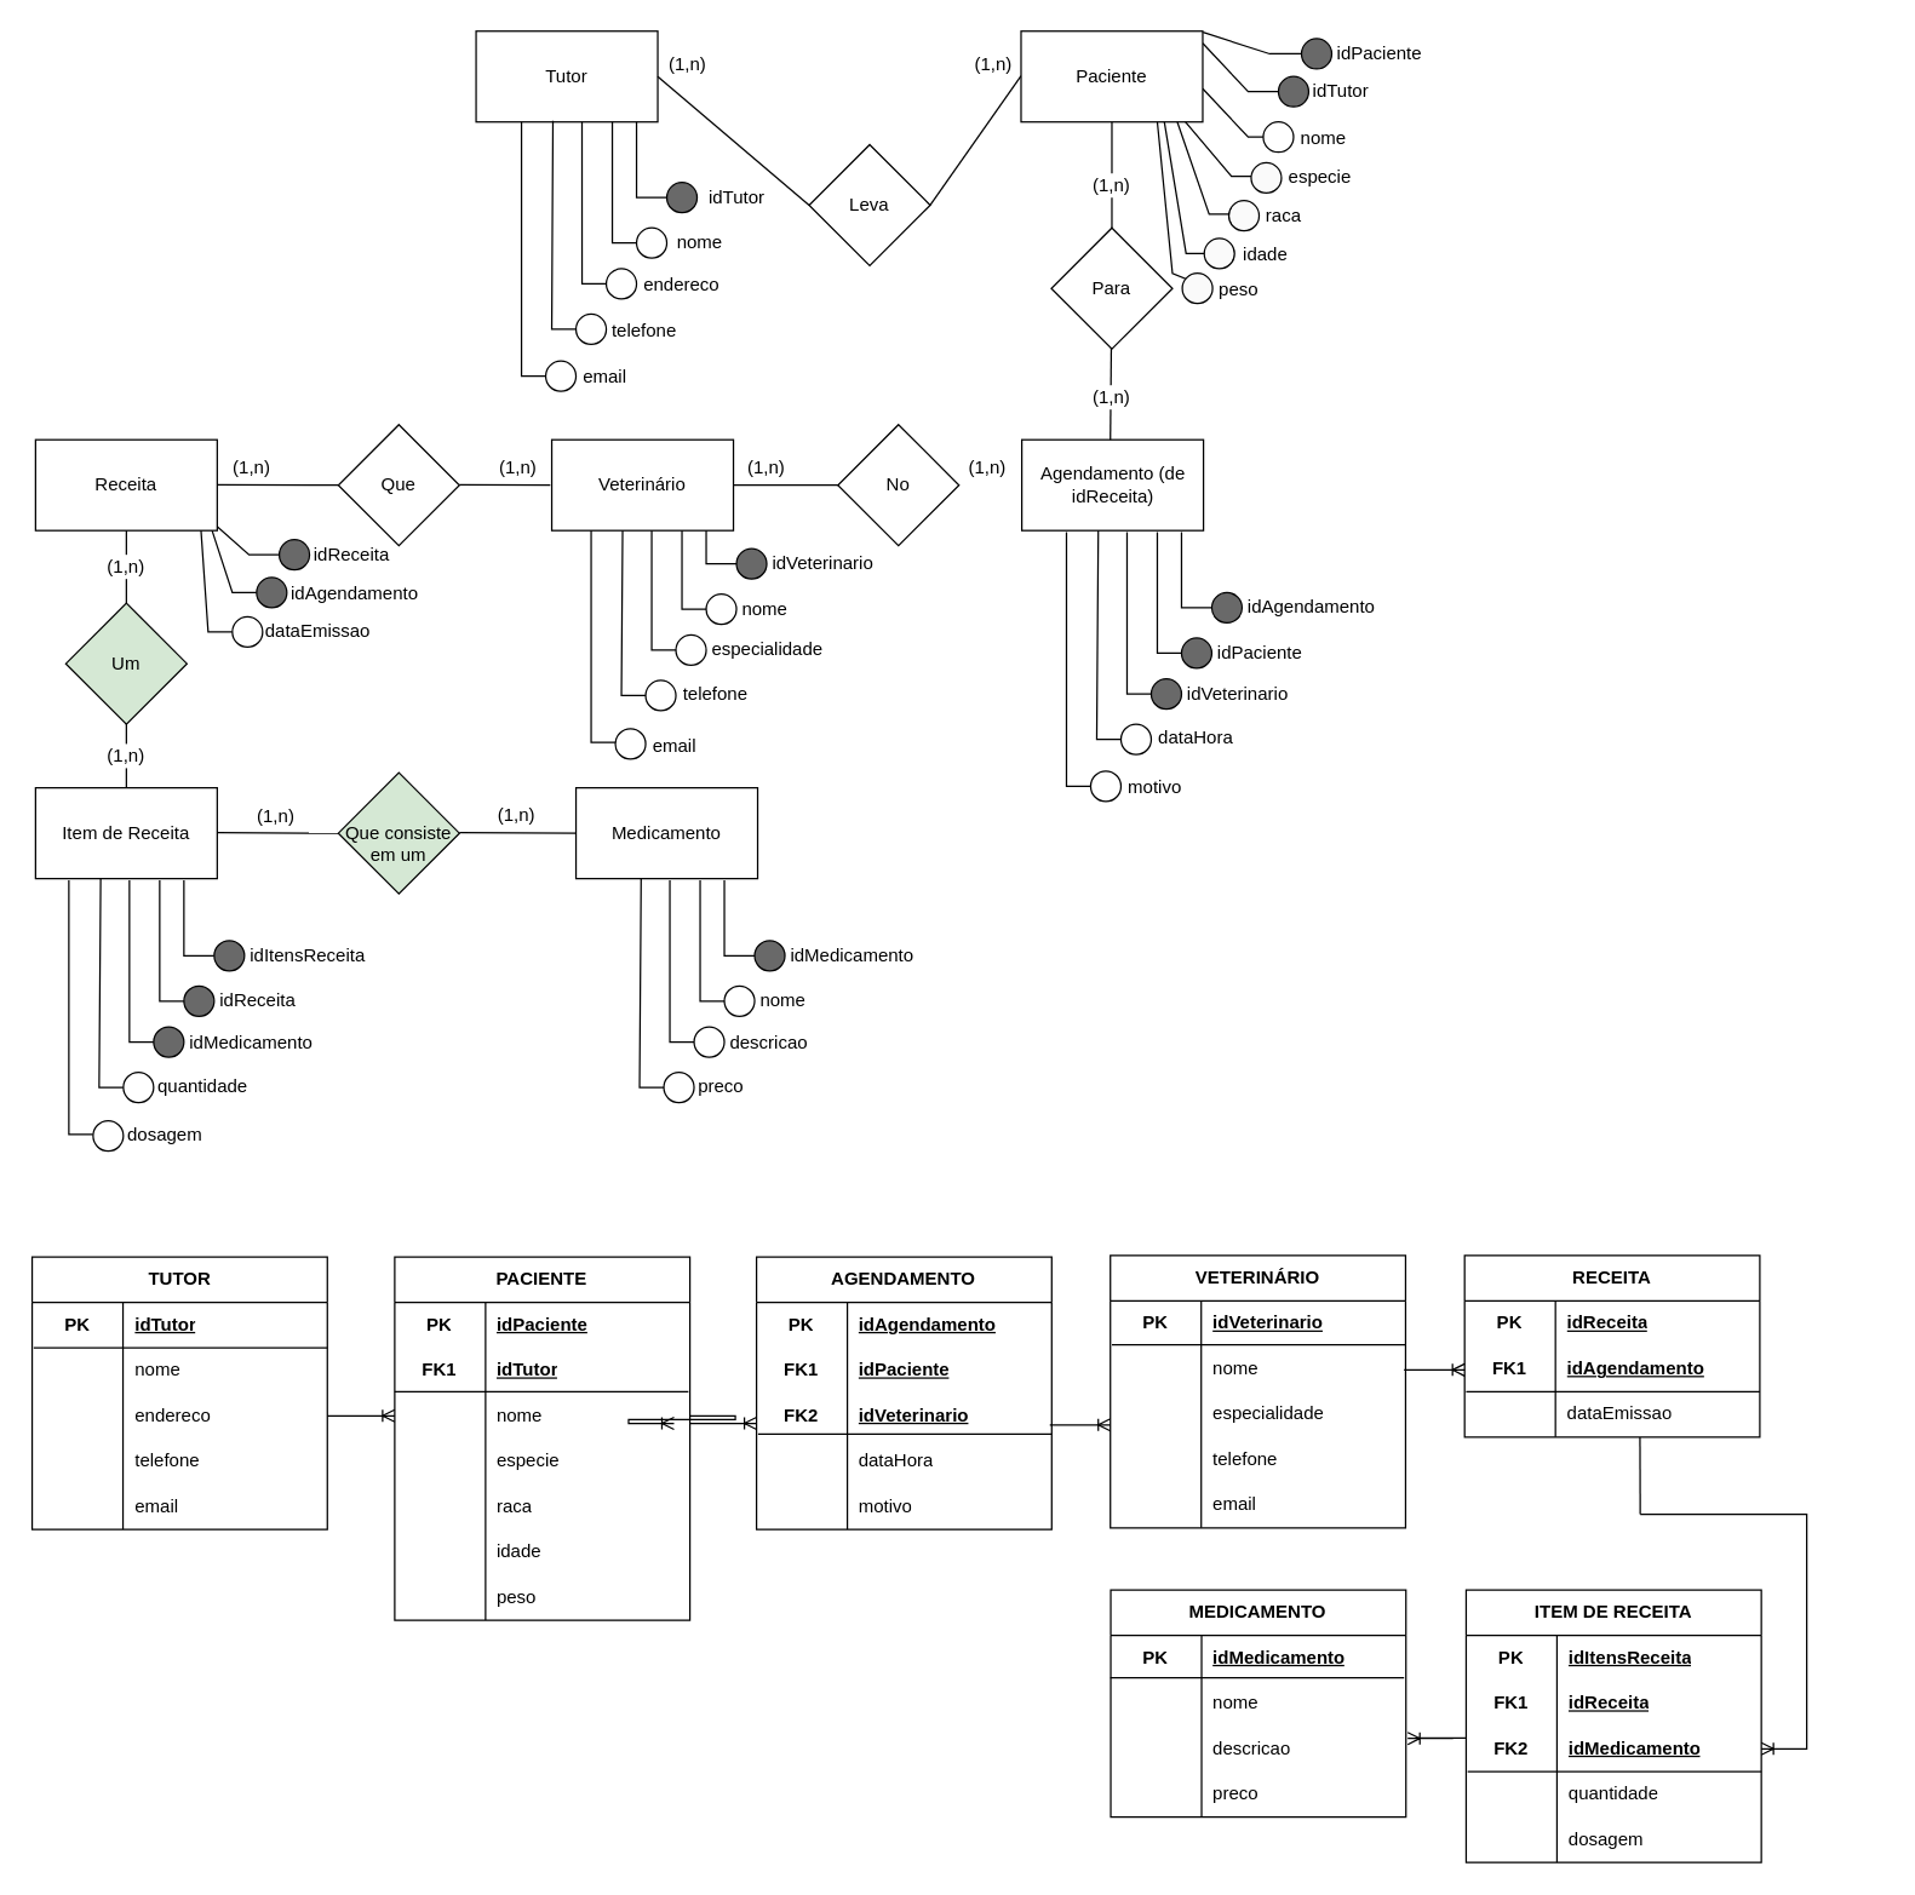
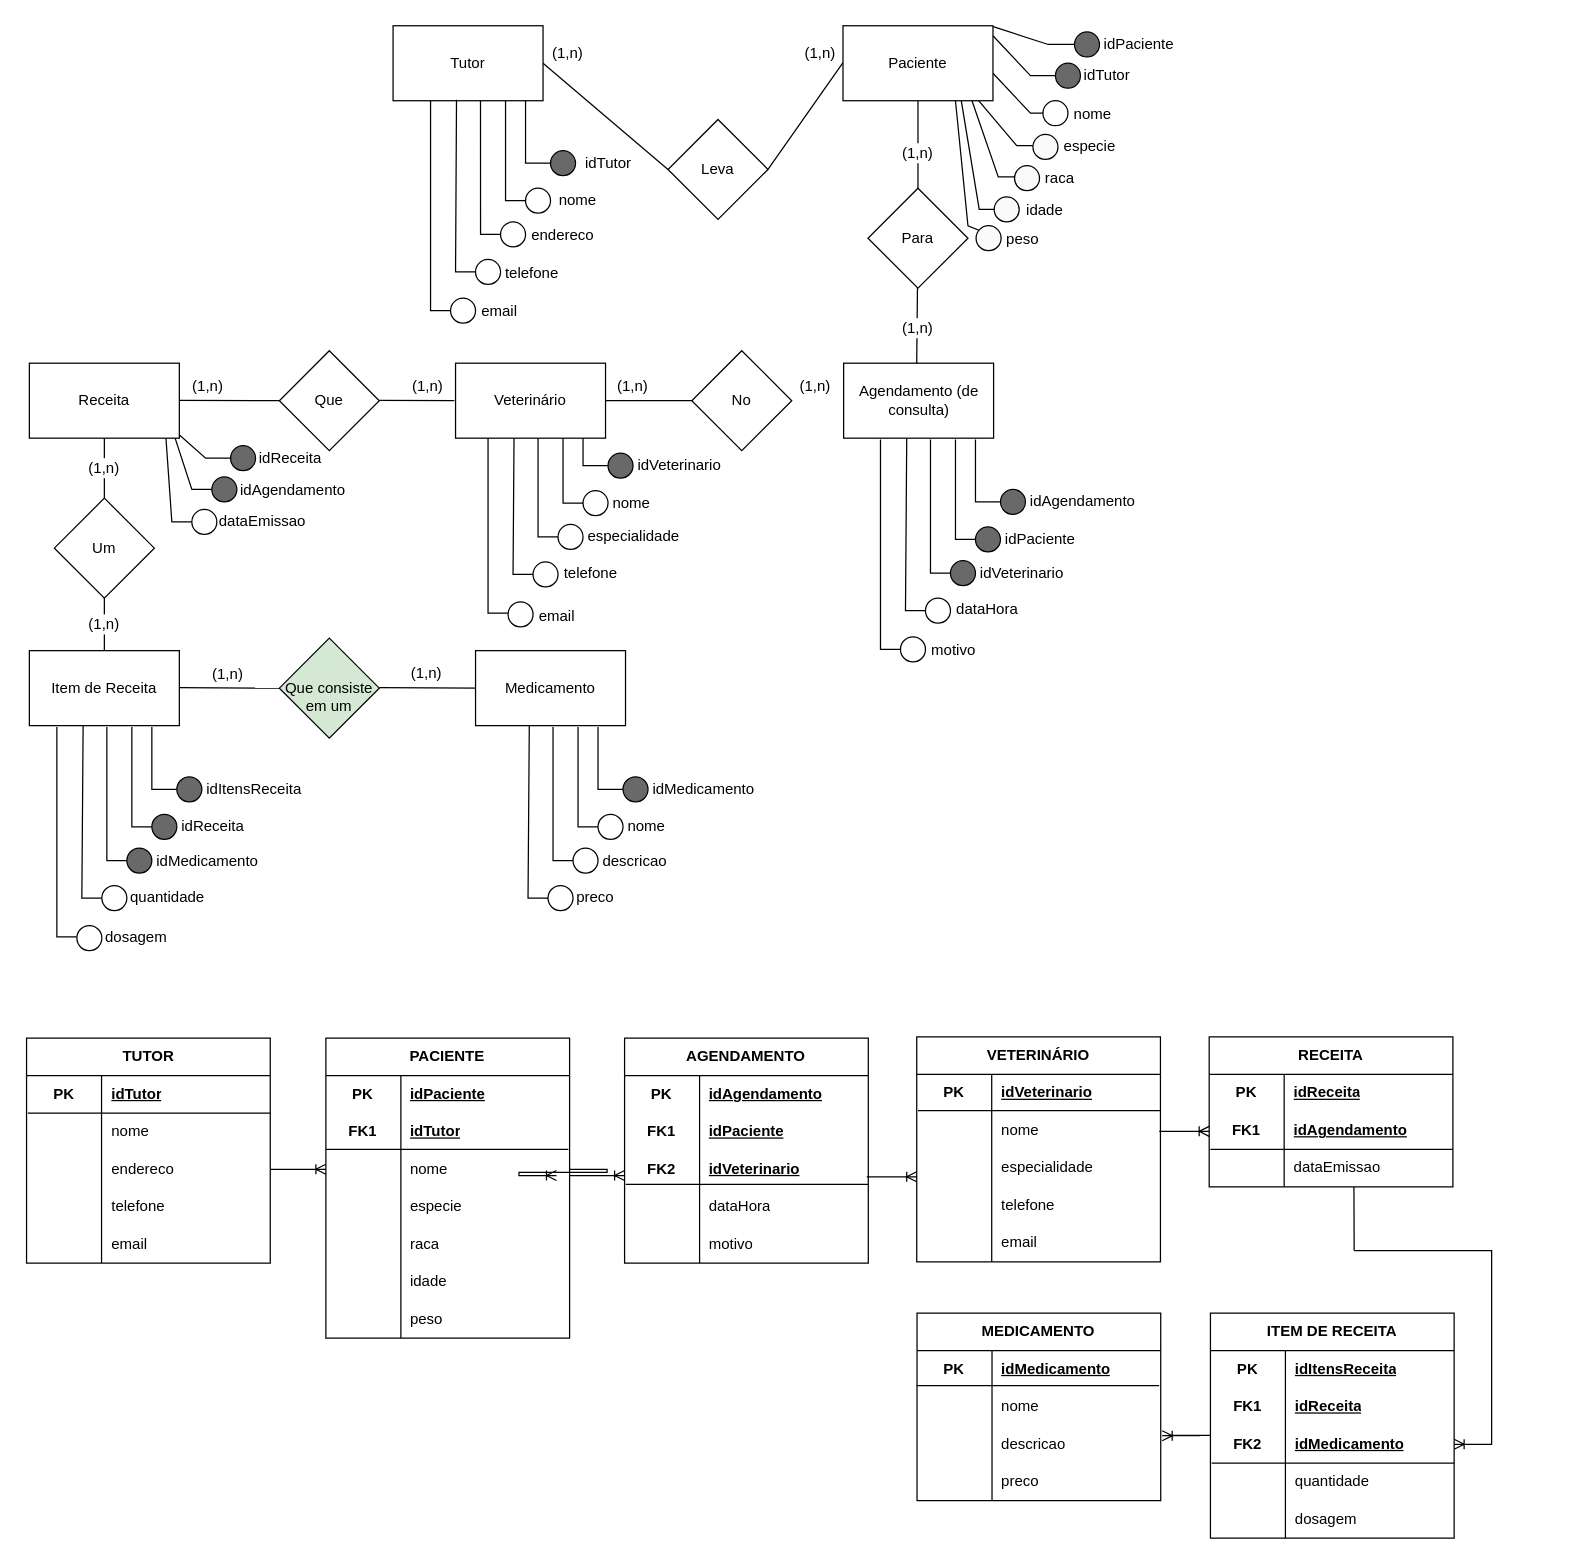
- <mxCell id="26" value="Agendamento (de idReceita)" style="whiteSpace=wrap;html=1;rounded=0;" vertex="1" parent="1"><mxGeometry x="674.5" y="290" width="120" height="60" as="geometry" /></mxCell>
+ <mxCell id="26" value="Agendamento (de consulta)" style="whiteSpace=wrap;html=1;rounded=0;" vertex="1" parent="1"><mxGeometry x="674.5" y="290" width="120" height="60" as="geometry" /></mxCell>
- <mxCell id="149" value="Um" style="rhombus;whiteSpace=wrap;html=1;rounded=0;fillColor=#d5e8d4;" vertex="1" parent="1"><mxGeometry x="43" y="398" width="80" height="80" as="geometry" /></mxCell>
+ <mxCell id="149" value="Um" style="rhombus;whiteSpace=wrap;html=1;rounded=0;" vertex="1" parent="1"><mxGeometry x="43" y="398" width="80" height="80" as="geometry" /></mxCell>
